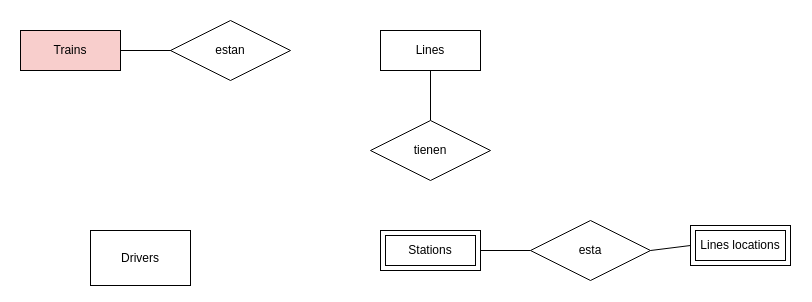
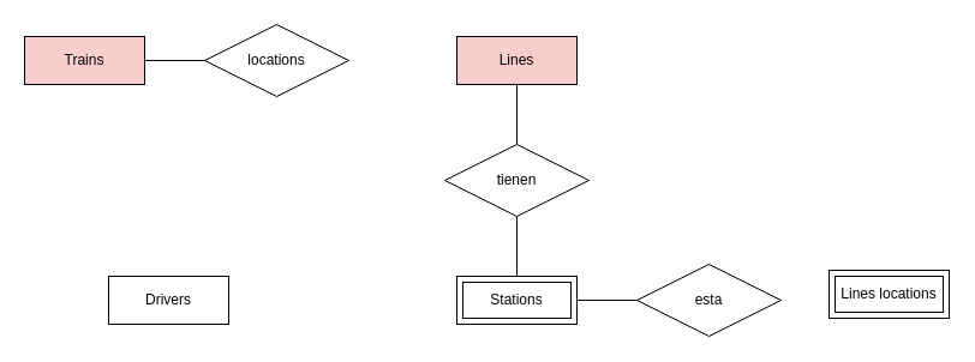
- <mxCell id="10" value="estan" style="shape=rhombus;perimeter=rhombusPerimeter;whiteSpace=wrap;html=1;align=center;" vertex="1" parent="1"><mxGeometry x="170" y="20" width="120" height="60" as="geometry" /></mxCell>
+ <mxCell id="10" value="locations" style="shape=rhombus;perimeter=rhombusPerimeter;whiteSpace=wrap;html=1;align=center;" vertex="1" parent="1"><mxGeometry x="170" y="20" width="120" height="60" as="geometry" /></mxCell>
- <mxCell id="2" value="Lines" style="whiteSpace=wrap;html=1;align=center;" parent="1" vertex="1"><mxGeometry x="380" y="30" width="100" height="40" as="geometry" /></mxCell>
+ <mxCell id="2" value="Lines" style="whiteSpace=wrap;html=1;align=center;fillColor=#f8cecc;" parent="1" vertex="1"><mxGeometry x="380" y="30" width="100" height="40" as="geometry" /></mxCell>
+ <mxCell id="7" value="" style="endArrow=none;html=1;rounded=0;entryX=0.5;entryY=1;entryDx=0;entryDy=0;" parent="1" source="4" edge="1" target="11"><mxGeometry relative="1" as="geometry"><mxPoint x="550" y="170" as="sourcePoint" /><mxPoint x="630" y="169.66" as="targetPoint" /></mxGeometry></mxCell>
- <mxCell id="13" value="" style="endArrow=none;html=1;rounded=0;entryX=0;entryY=0.5;entryDx=0;entryDy=0;exitX=1;exitY=0.5;exitDx=0;exitDy=0;" edge="1" parent="1" source="12" target="5"><mxGeometry relative="1" as="geometry"><mxPoint x="510" y="150" as="sourcePoint" /><mxPoint x="670" y="150" as="targetPoint" /></mxGeometry></mxCell>
- <mxCell id="14" value="Drivers" style="whiteSpace=wrap;html=1;align=center;" vertex="1" parent="1"><mxGeometry x="90" y="230" width="100" height="55" as="geometry" /></mxCell>
+ <mxCell id="14" value="Drivers" style="whiteSpace=wrap;html=1;align=center;" vertex="1" parent="1"><mxGeometry x="90" y="230" width="100" height="40" as="geometry" /></mxCell>
